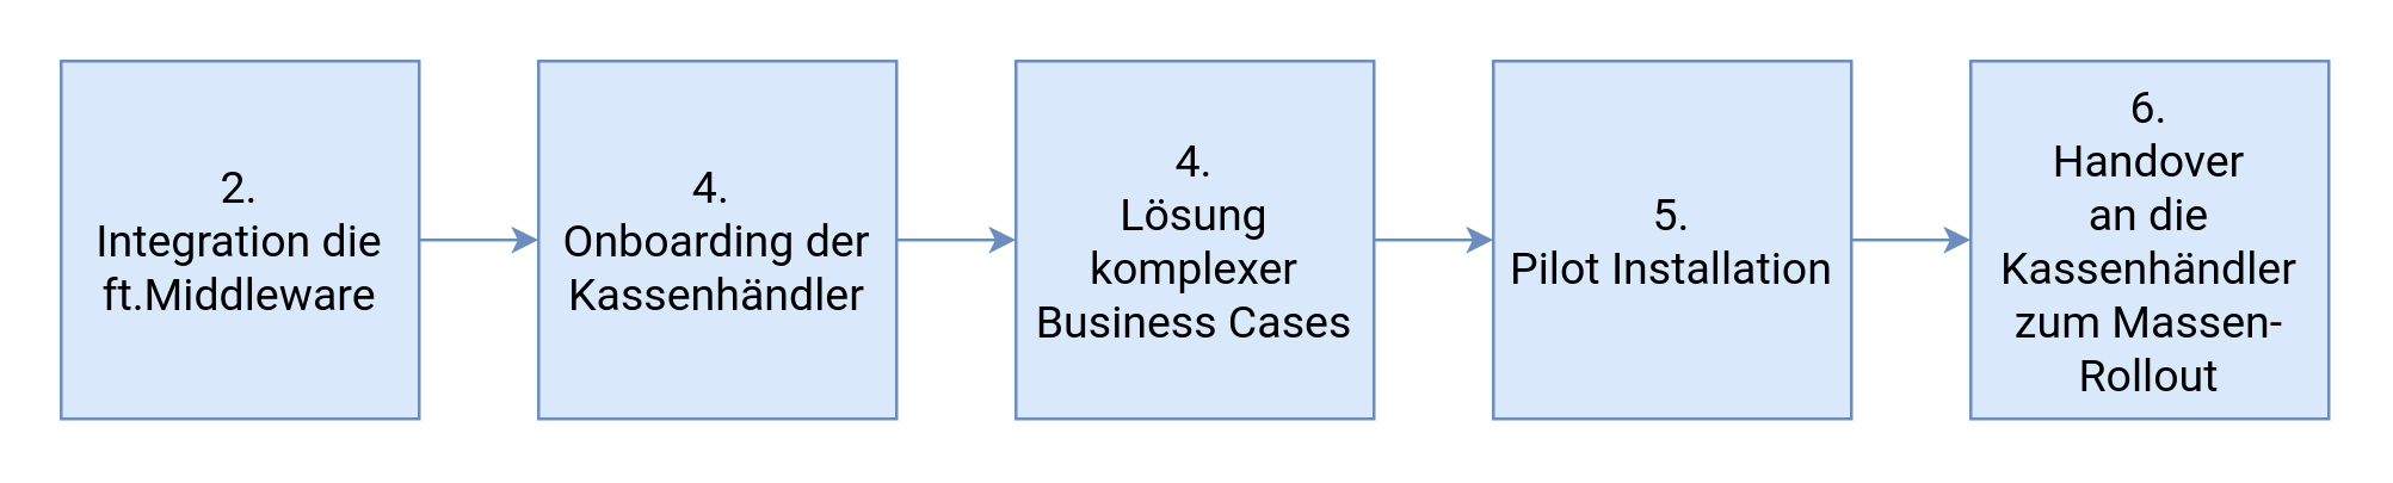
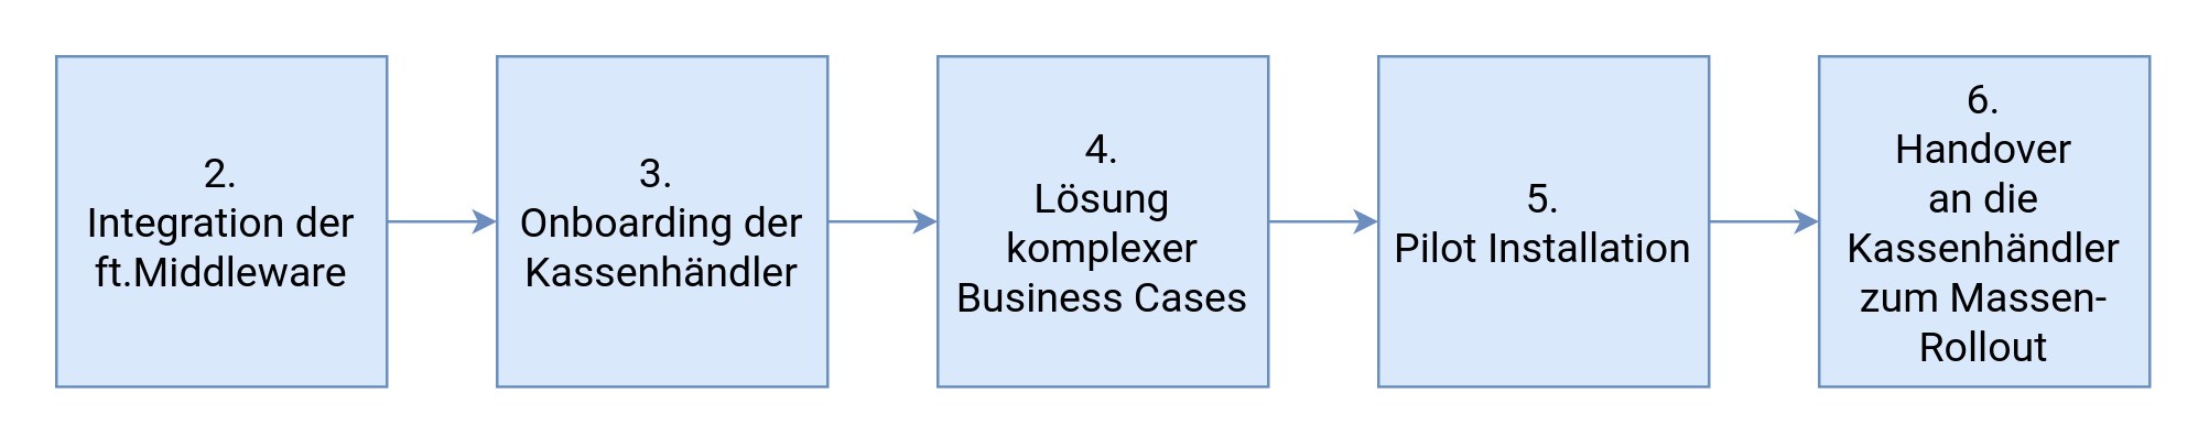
- <mxCell id="3" value="&lt;font face=&quot;Roboto&quot; data-font-src=&quot;https://fonts.googleapis.com/css?family=Roboto&quot; style=&quot;font-size: 15px&quot;&gt;2.&lt;br&gt;Integration die ft.Middleware&lt;/font&gt;" style="rounded=0;whiteSpace=wrap;html=1;fillColor=#dae8fc;strokeColor=#6c8ebf;" parent="1" vertex="1"><mxGeometry x="20" y="20" width="120" height="120" as="geometry" /></mxCell>
+ <mxCell id="3" value="&lt;font face=&quot;Roboto&quot; data-font-src=&quot;https://fonts.googleapis.com/css?family=Roboto&quot; style=&quot;font-size: 15px&quot;&gt;2.&lt;br&gt;Integration der ft.Middleware&lt;/font&gt;" style="rounded=0;whiteSpace=wrap;html=1;fillColor=#dae8fc;strokeColor=#6c8ebf;" parent="1" vertex="1"><mxGeometry x="20" y="20" width="120" height="120" as="geometry" /></mxCell>
- <mxCell id="4" value="&lt;font face=&quot;Roboto&quot; data-font-src=&quot;https://fonts.googleapis.com/css?family=Roboto&quot; style=&quot;font-size: 15px&quot;&gt;&lt;span&gt;4.&lt;/span&gt;&lt;span&gt;&amp;nbsp;&lt;/span&gt;&lt;br&gt;&lt;span&gt;Onboarding der Kassenhändler&lt;/span&gt;&lt;/font&gt;" style="rounded=0;whiteSpace=wrap;html=1;fillColor=#dae8fc;strokeColor=#6c8ebf;" parent="1" vertex="1"><mxGeometry x="180" y="20" width="120" height="120" as="geometry" /></mxCell>
+ <mxCell id="4" value="&lt;font face=&quot;Roboto&quot; data-font-src=&quot;https://fonts.googleapis.com/css?family=Roboto&quot; style=&quot;font-size: 15px&quot;&gt;&lt;span&gt;3.&lt;/span&gt;&lt;span&gt;&amp;nbsp;&lt;/span&gt;&lt;br&gt;&lt;span&gt;Onboarding der Kassenhändler&lt;/span&gt;&lt;/font&gt;" style="rounded=0;whiteSpace=wrap;html=1;fillColor=#dae8fc;strokeColor=#6c8ebf;" parent="1" vertex="1"><mxGeometry x="180" y="20" width="120" height="120" as="geometry" /></mxCell>
